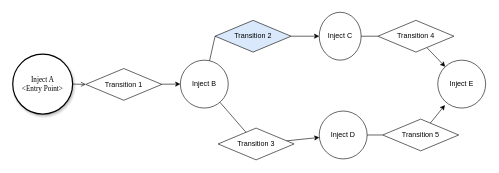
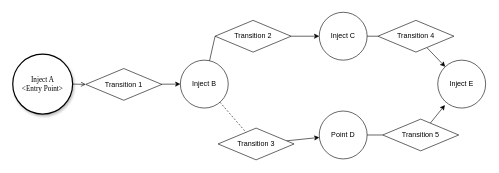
- <mxCell id="14" value="Transition 2" style="rhombus;whiteSpace=wrap;html=1;fillColor=#dae8fc;" vertex="1" parent="1"><mxGeometry x="358" y="33.5" width="127" height="53" as="geometry" /></mxCell>
+ <mxCell id="14" value="Transition 2" style="rhombus;whiteSpace=wrap;html=1;" vertex="1" parent="1"><mxGeometry x="358" y="33.5" width="127" height="53" as="geometry" /></mxCell>
- <mxCell id="9" value="Inject C" style="ellipse;whiteSpace=wrap;html=1;aspect=fixed;" vertex="1" parent="1"><mxGeometry x="532" y="20" width="70" height="80" as="geometry" /></mxCell>
+ <mxCell id="9" value="Inject C" style="ellipse;whiteSpace=wrap;html=1;aspect=fixed;" vertex="1" parent="1"><mxGeometry x="532" y="20" width="80" height="80" as="geometry" /></mxCell>
- <mxCell id="17" value="" style="edgeStyle=none;rounded=0;orthogonalLoop=1;jettySize=auto;html=1;endArrow=none;" edge="1" parent="1" source="5" target="16"><mxGeometry relative="1" as="geometry"><mxPoint x="377.563" y="153.747" as="sourcePoint" /><mxPoint x="534.441" y="211.239" as="targetPoint" /></mxGeometry></mxCell>
+ <mxCell id="17" value="" style="edgeStyle=none;rounded=0;orthogonalLoop=1;jettySize=auto;html=1;endArrow=none;dashed=1;" edge="1" parent="1" source="5" target="16"><mxGeometry relative="1" as="geometry"><mxPoint x="377.563" y="153.747" as="sourcePoint" /><mxPoint x="534.441" y="211.239" as="targetPoint" /></mxGeometry></mxCell>
- <mxCell id="11" value="Inject D" style="ellipse;whiteSpace=wrap;html=1;aspect=fixed;" vertex="1" parent="1"><mxGeometry x="532" y="185" width="80" height="80" as="geometry" /></mxCell>
+ <mxCell id="11" value="Point D" style="ellipse;whiteSpace=wrap;html=1;aspect=fixed;" vertex="1" parent="1"><mxGeometry x="532" y="185" width="80" height="80" as="geometry" /></mxCell>
